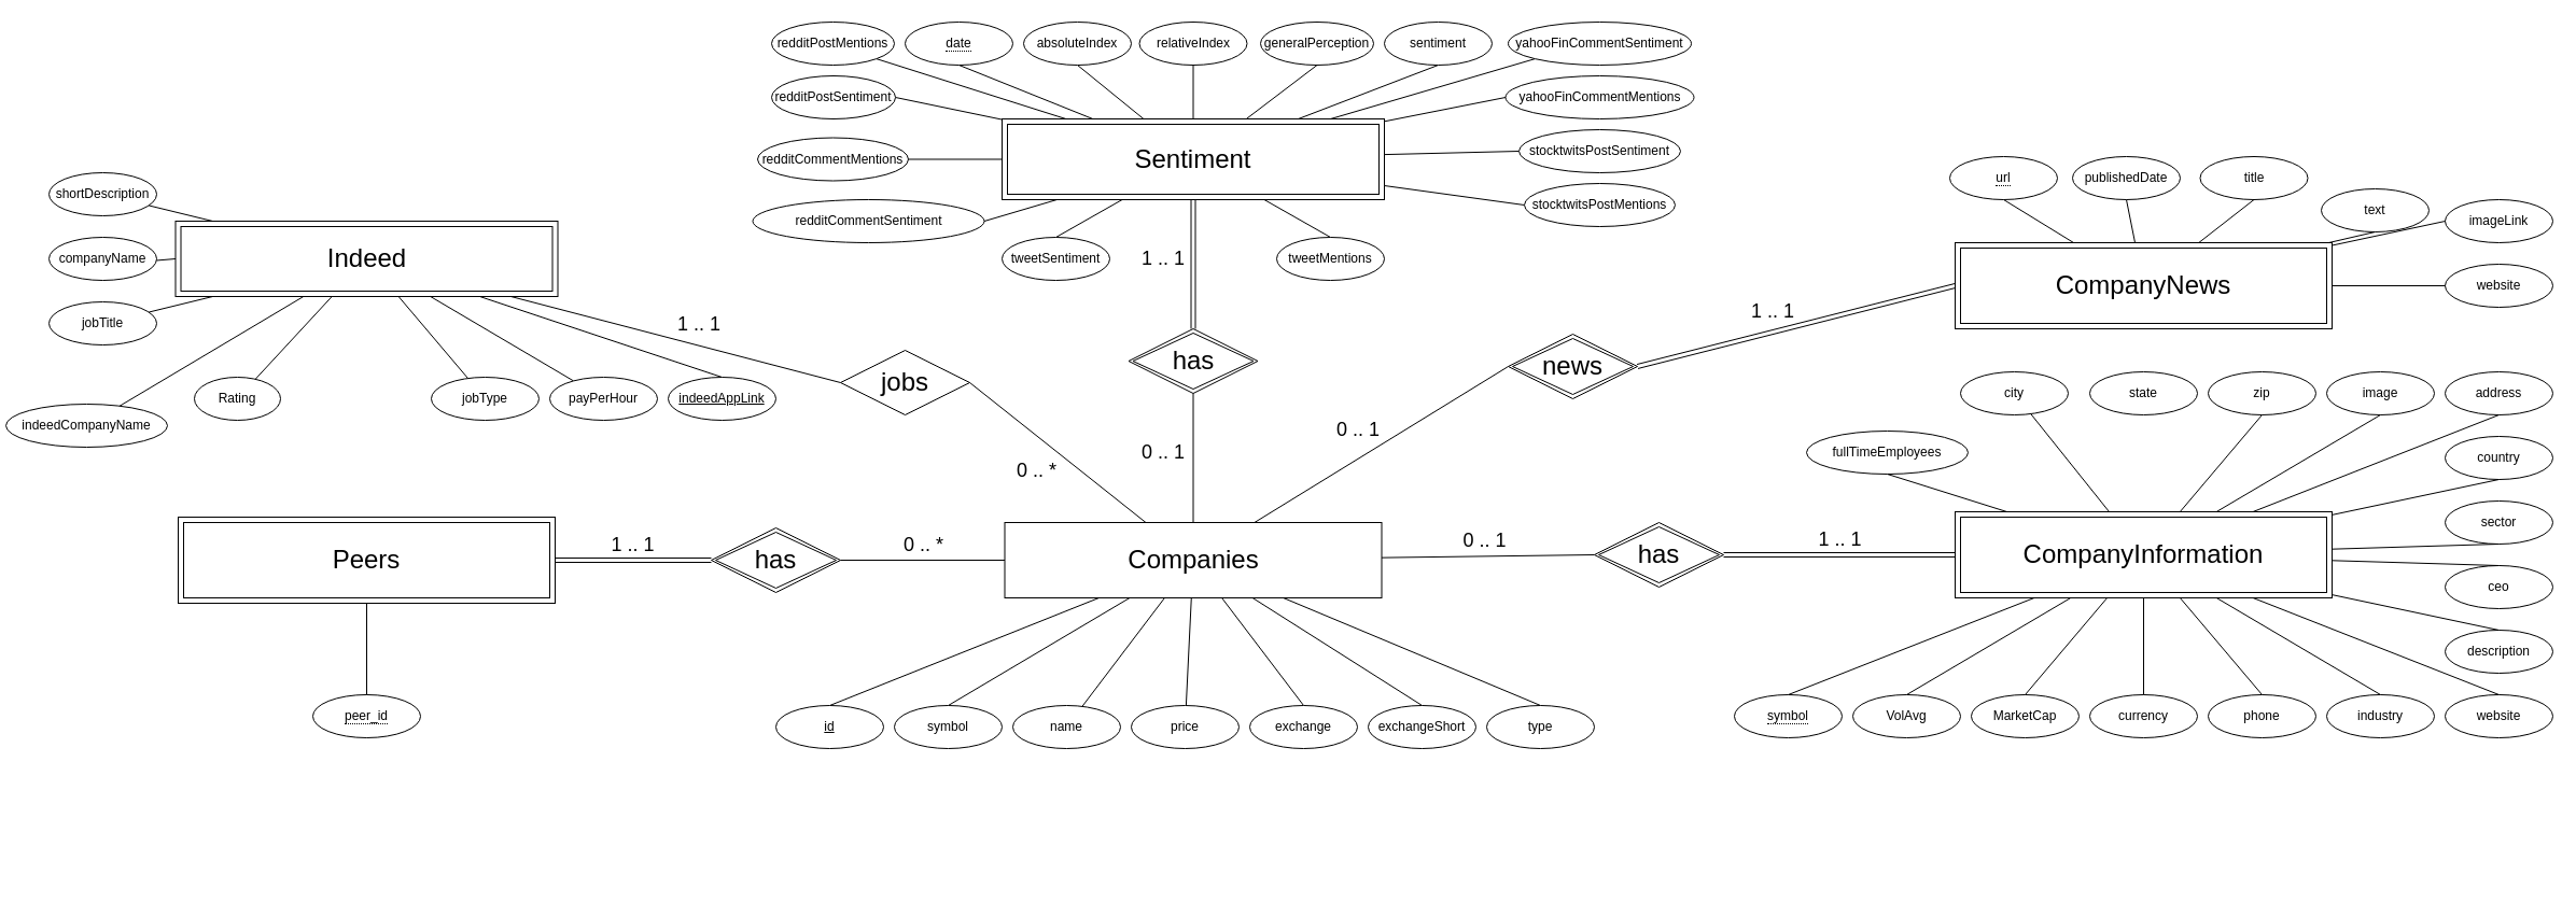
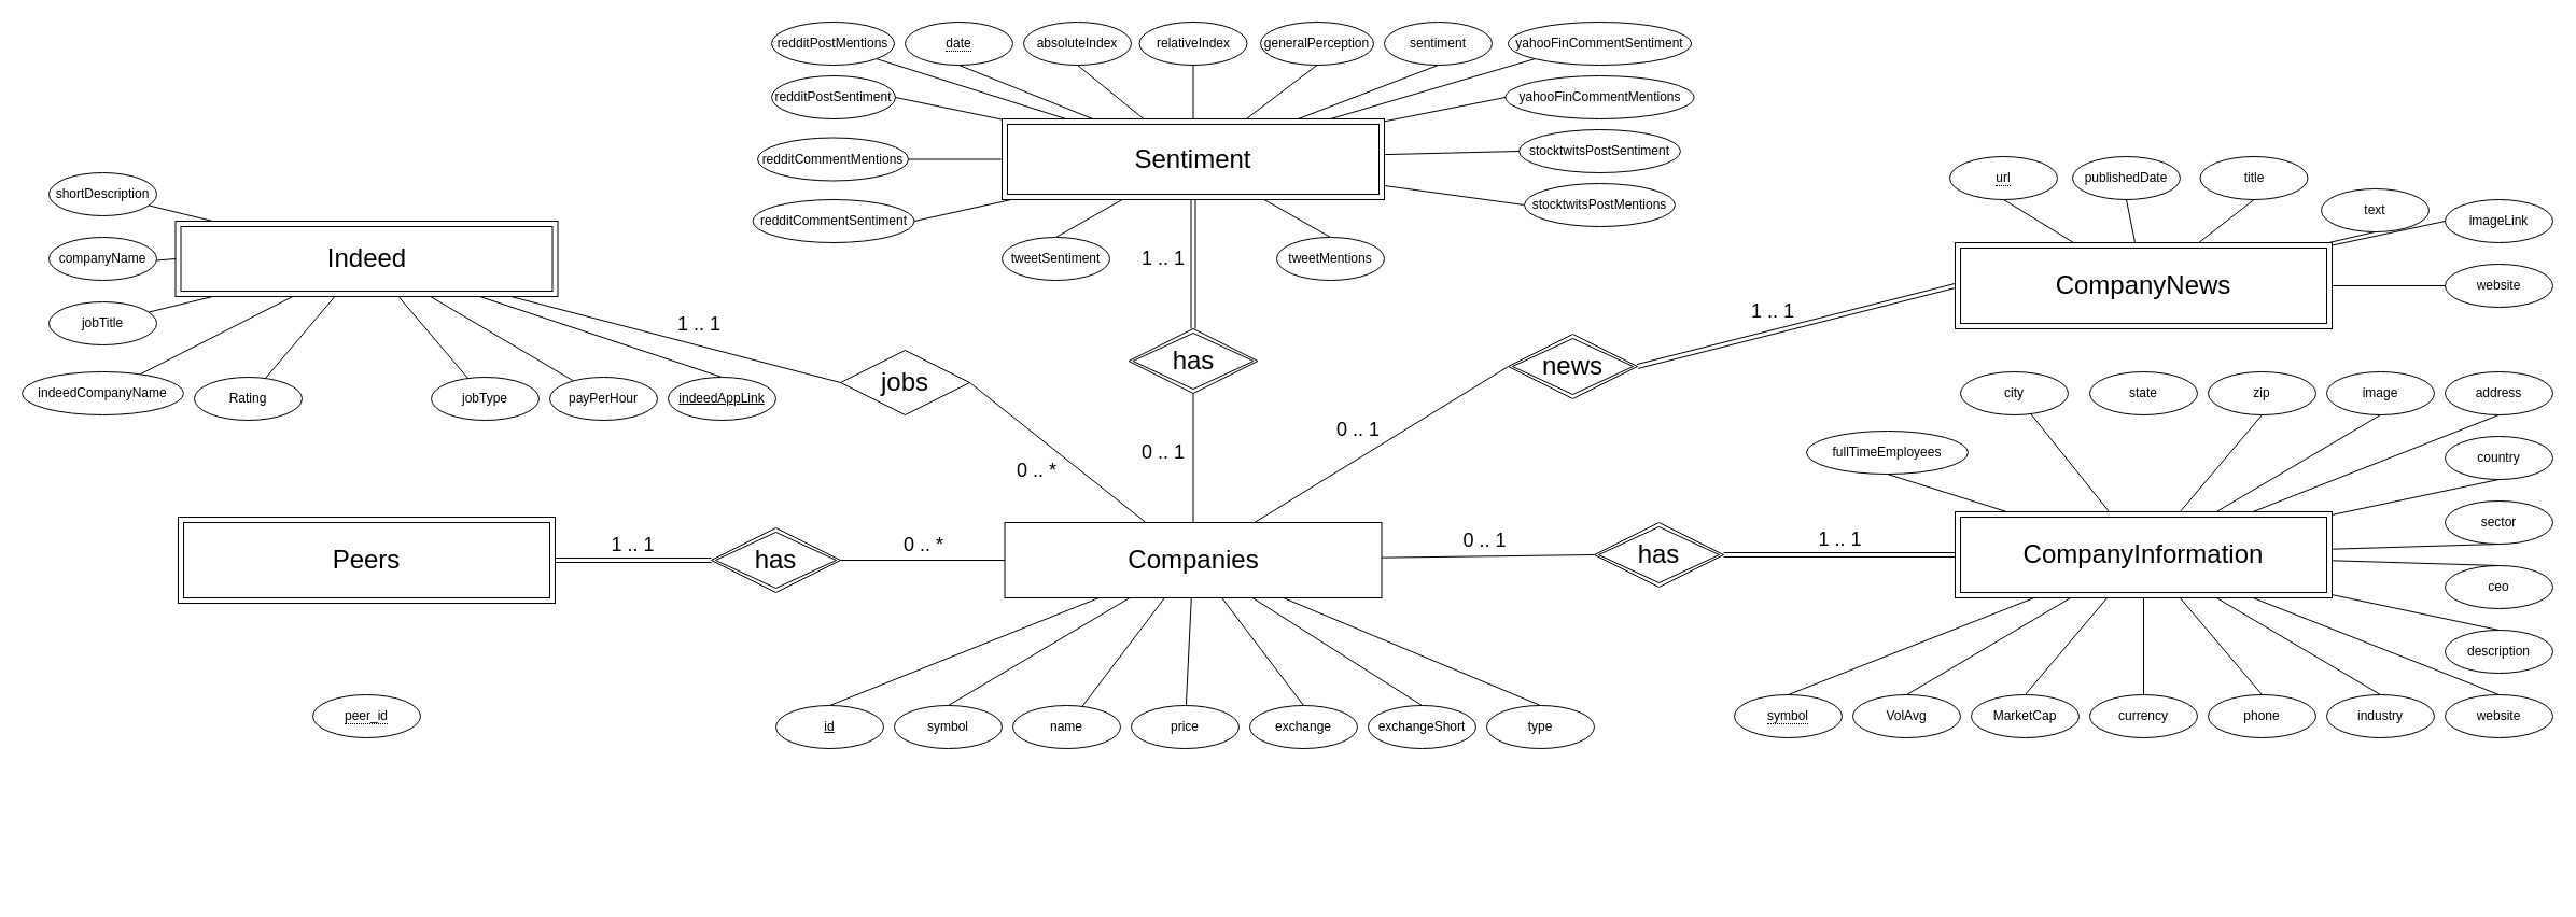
- <mxCell id="125" value="redditCommentSentiment" style="ellipse;whiteSpace=wrap;html=1;align=center;" vertex="1" parent="1"><mxGeometry x="698.5" y="185" width="215" height="40" as="geometry" /></mxCell>
+ <mxCell id="125" value="redditCommentSentiment" style="ellipse;whiteSpace=wrap;html=1;align=center;" vertex="1" parent="1"><mxGeometry x="698.5" y="185" width="150" height="40" as="geometry" /></mxCell>
- <mxCell id="72" value="Rating" style="ellipse;whiteSpace=wrap;html=1;align=center;" vertex="1" parent="1"><mxGeometry x="180" y="350" width="80" height="40" as="geometry" /></mxCell>
+ <mxCell id="72" value="Rating" style="ellipse;whiteSpace=wrap;html=1;align=center;" vertex="1" parent="1"><mxGeometry x="180" y="350" width="100" height="40" as="geometry" /></mxCell>
- <mxCell id="80" value="indeedCompanyName" style="ellipse;whiteSpace=wrap;html=1;align=center;" vertex="1" parent="1"><mxGeometry x="5" y="375" width="150" height="40" as="geometry" /></mxCell>
+ <mxCell id="80" value="indeedCompanyName" style="ellipse;whiteSpace=wrap;html=1;align=center;" vertex="1" parent="1"><mxGeometry x="20" y="345" width="150" height="40" as="geometry" /></mxCell>
- <mxCell id="60" style="edgeStyle=none;rounded=0;orthogonalLoop=1;jettySize=auto;html=1;entryX=0.5;entryY=1;entryDx=0;entryDy=0;fontSize=24;endArrow=none;endFill=0;exitX=0.5;exitY=0;exitDx=0;exitDy=0;" edge="1" parent="1" source="92" target="61"><mxGeometry relative="1" as="geometry"><mxPoint x="1200" y="190" as="sourcePoint" /></mxGeometry></mxCell>
